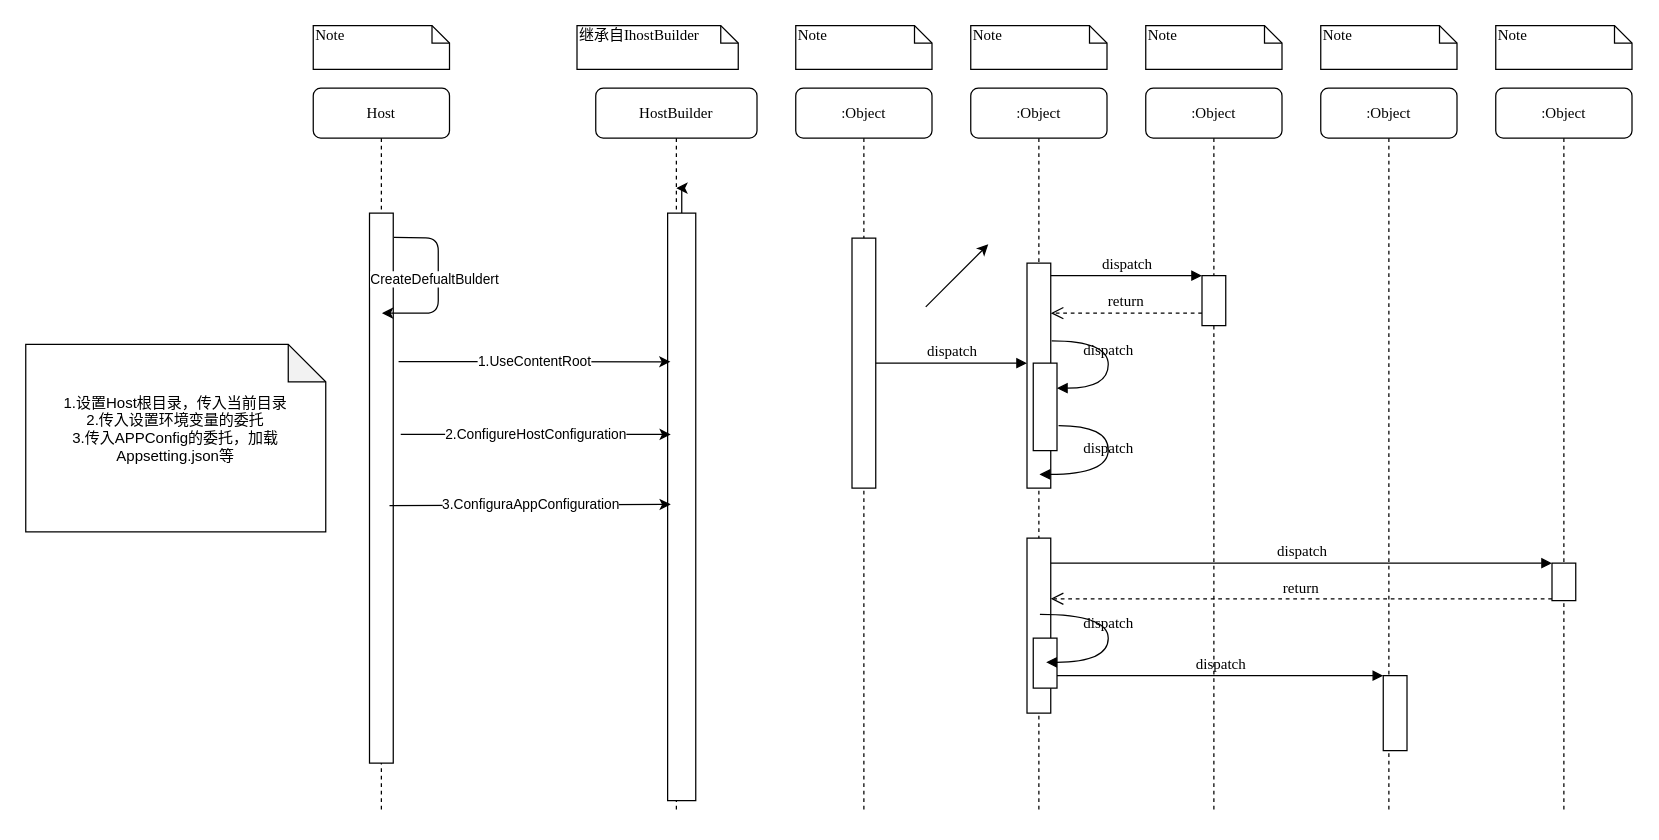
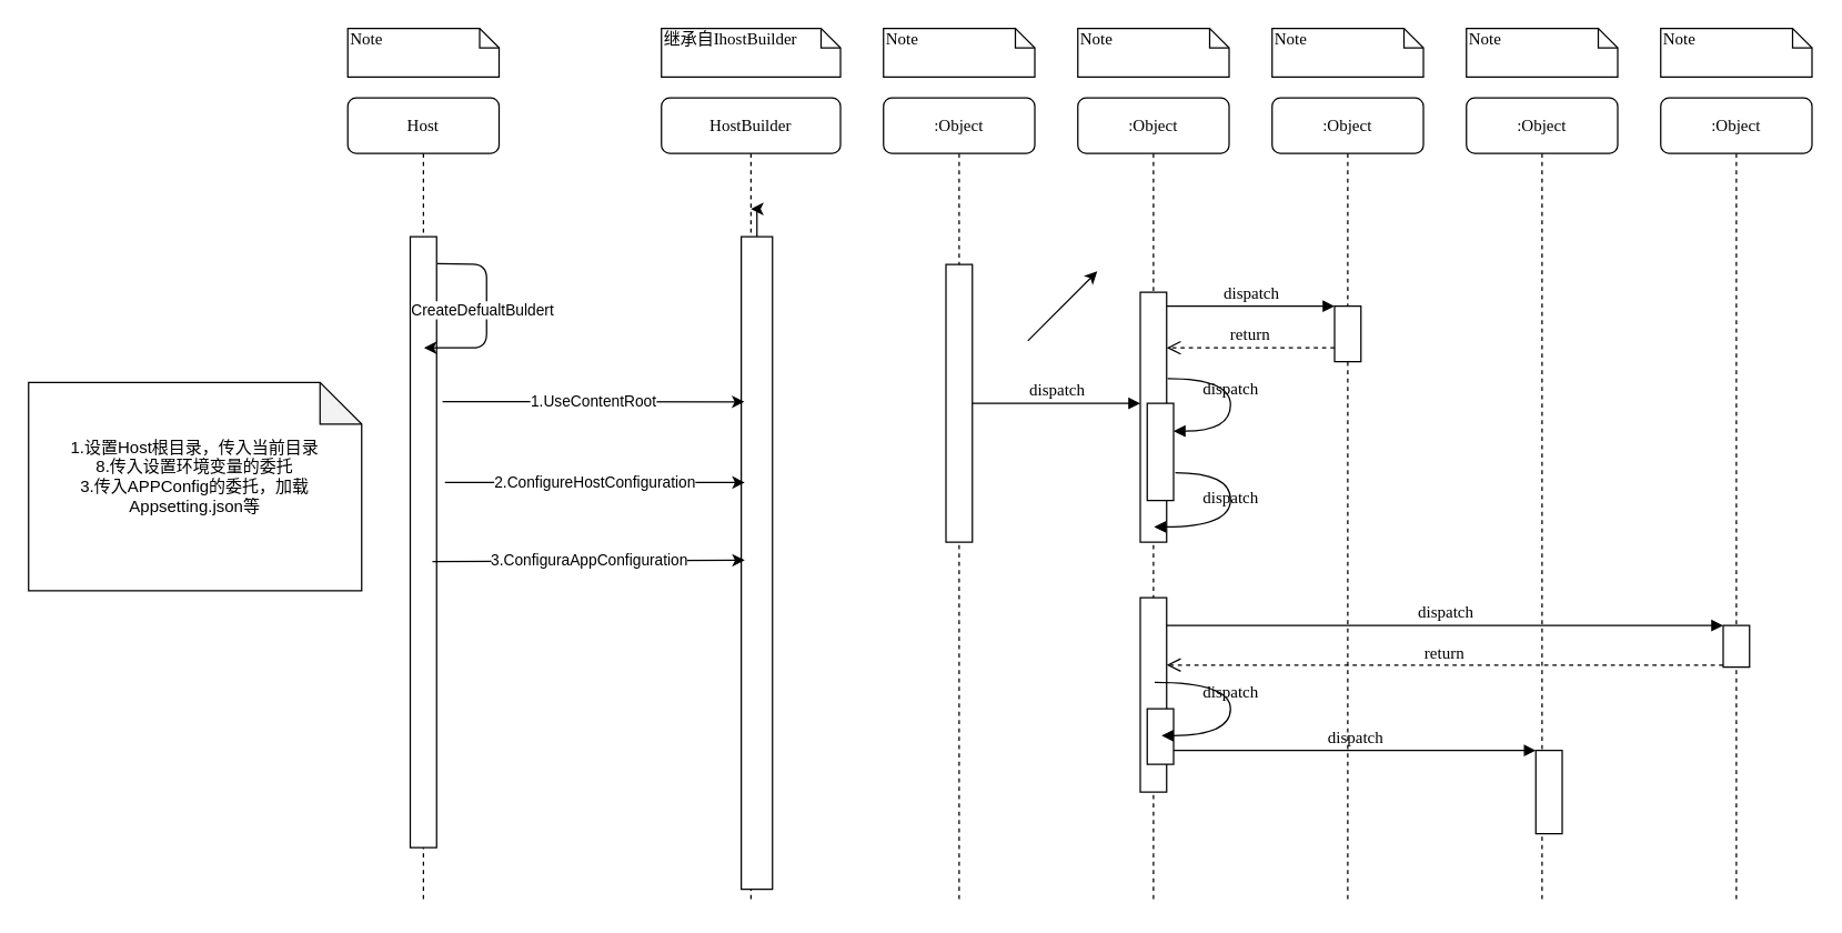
- <mxCell id="32" value="继承自IhostBuilder" style="shape=note;whiteSpace=wrap;html=1;size=14;verticalAlign=top;align=left;spacingTop=-6;rounded=0;shadow=0;comic=0;labelBackgroundColor=none;strokeWidth=1;fontFamily=Verdana;fontSize=12" parent="1" vertex="1"><mxGeometry x="461" y="20" width="129" height="35" as="geometry" /></mxCell>
+ <mxCell id="32" value="继承自IhostBuilder" style="shape=note;whiteSpace=wrap;html=1;size=14;verticalAlign=top;align=left;spacingTop=-6;rounded=0;shadow=0;comic=0;labelBackgroundColor=none;strokeWidth=1;fontFamily=Verdana;fontSize=12" parent="1" vertex="1"><mxGeometry x="476" y="20" width="129" height="35" as="geometry" /></mxCell>
- <mxCell id="41" value="1.设置Host根目录，传入当前目录&lt;br&gt;2.传入设置环境变量的委托&lt;br&gt;3.传入APPConfig的委托，加载Appsetting.json等&lt;br&gt;&lt;br&gt;" style="shape=note;whiteSpace=wrap;html=1;backgroundOutline=1;darkOpacity=0.05;" vertex="1" parent="1"><mxGeometry x="20" y="275" width="240" height="150" as="geometry" /></mxCell>
+ <mxCell id="41" value="1.设置Host根目录，传入当前目录&lt;br&gt;8.传入设置环境变量的委托&lt;br&gt;3.传入APPConfig的委托，加载Appsetting.json等&lt;br&gt;&lt;br&gt;" style="shape=note;whiteSpace=wrap;html=1;backgroundOutline=1;darkOpacity=0.05;" vertex="1" parent="1"><mxGeometry x="20" y="275" width="240" height="150" as="geometry" /></mxCell>
